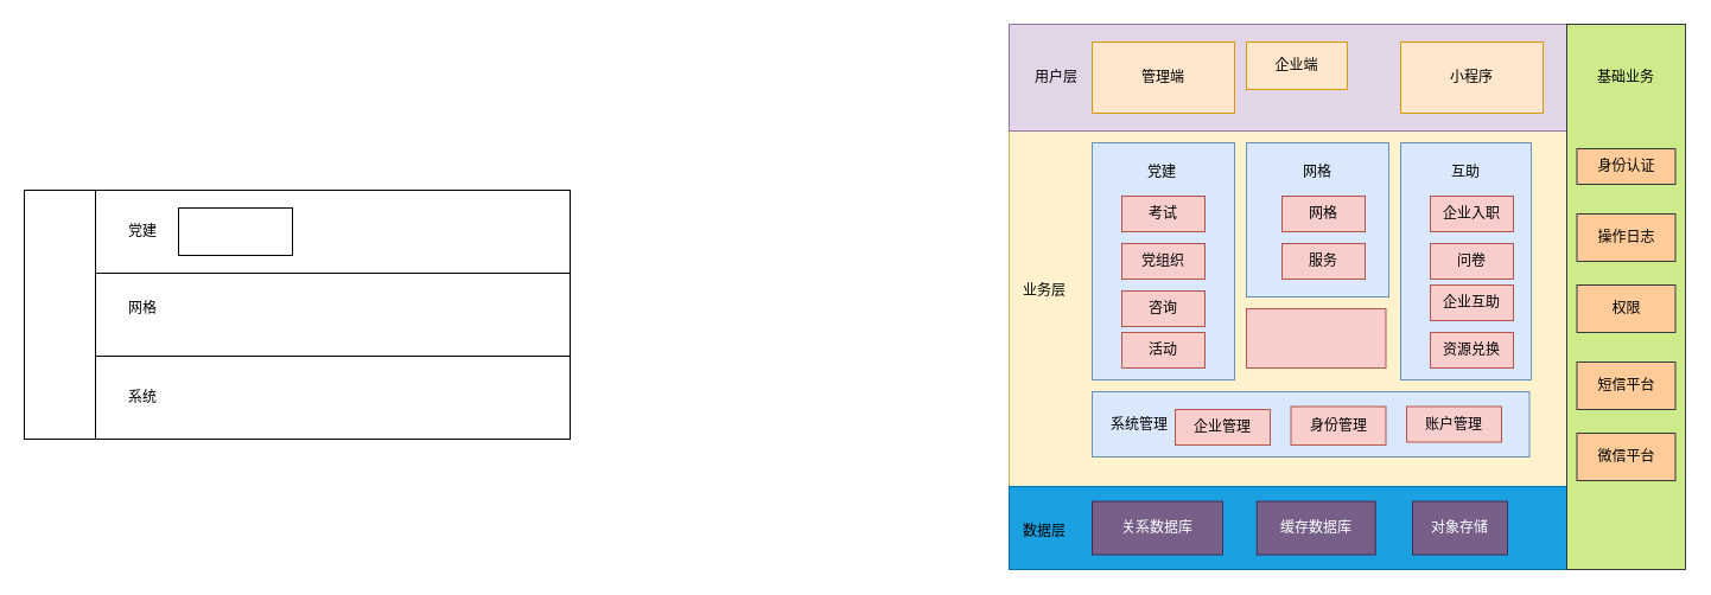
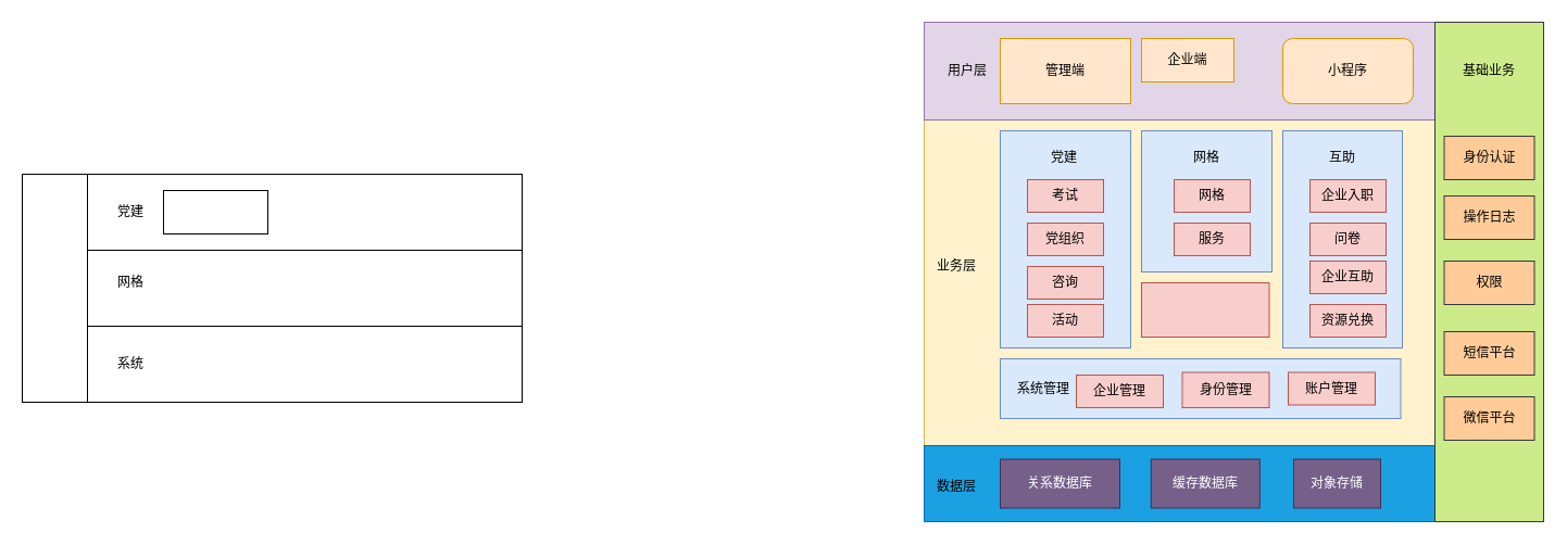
- <mxCell id="9" value="小程序" style="rounded=0;whiteSpace=wrap;html=1;fillColor=#ffe6cc;strokeColor=#d79b00;" vertex="1" parent="1"><mxGeometry x="1180" y="35" width="120" height="60" as="geometry" /></mxCell>
+ <mxCell id="9" value="小程序" style="whiteSpace=wrap;html=1;fillColor=#ffe6cc;strokeColor=#d79b00;rounded=1;" vertex="1" parent="1"><mxGeometry x="1180" y="35" width="120" height="60" as="geometry" /></mxCell>
- <mxCell id="45" value="身份认证" style="rounded=0;whiteSpace=wrap;html=1;fillColor=#ffcc99;strokeColor=#36393d;" vertex="1" parent="1"><mxGeometry x="1328.5" y="125" width="83" height="30" as="geometry" /></mxCell>
+ <mxCell id="45" value="身份认证" style="rounded=0;whiteSpace=wrap;html=1;fillColor=#ffcc99;strokeColor=#36393d;" vertex="1" parent="1"><mxGeometry x="1328.5" y="125" width="83" height="40" as="geometry" /></mxCell>
